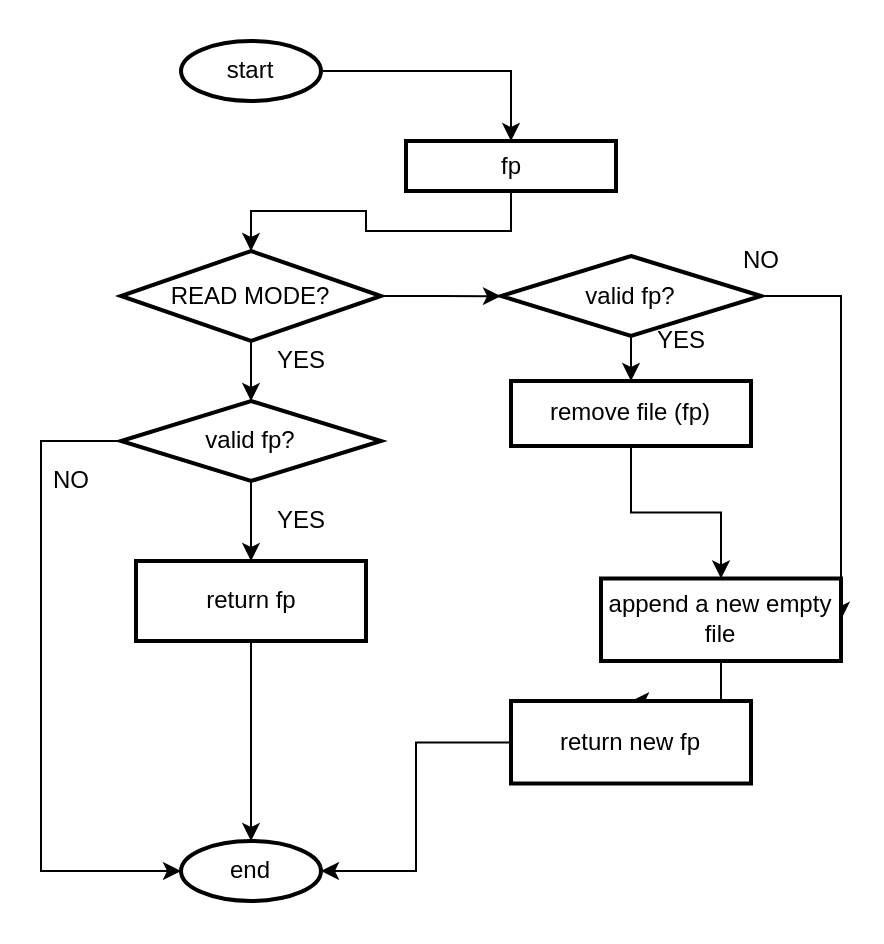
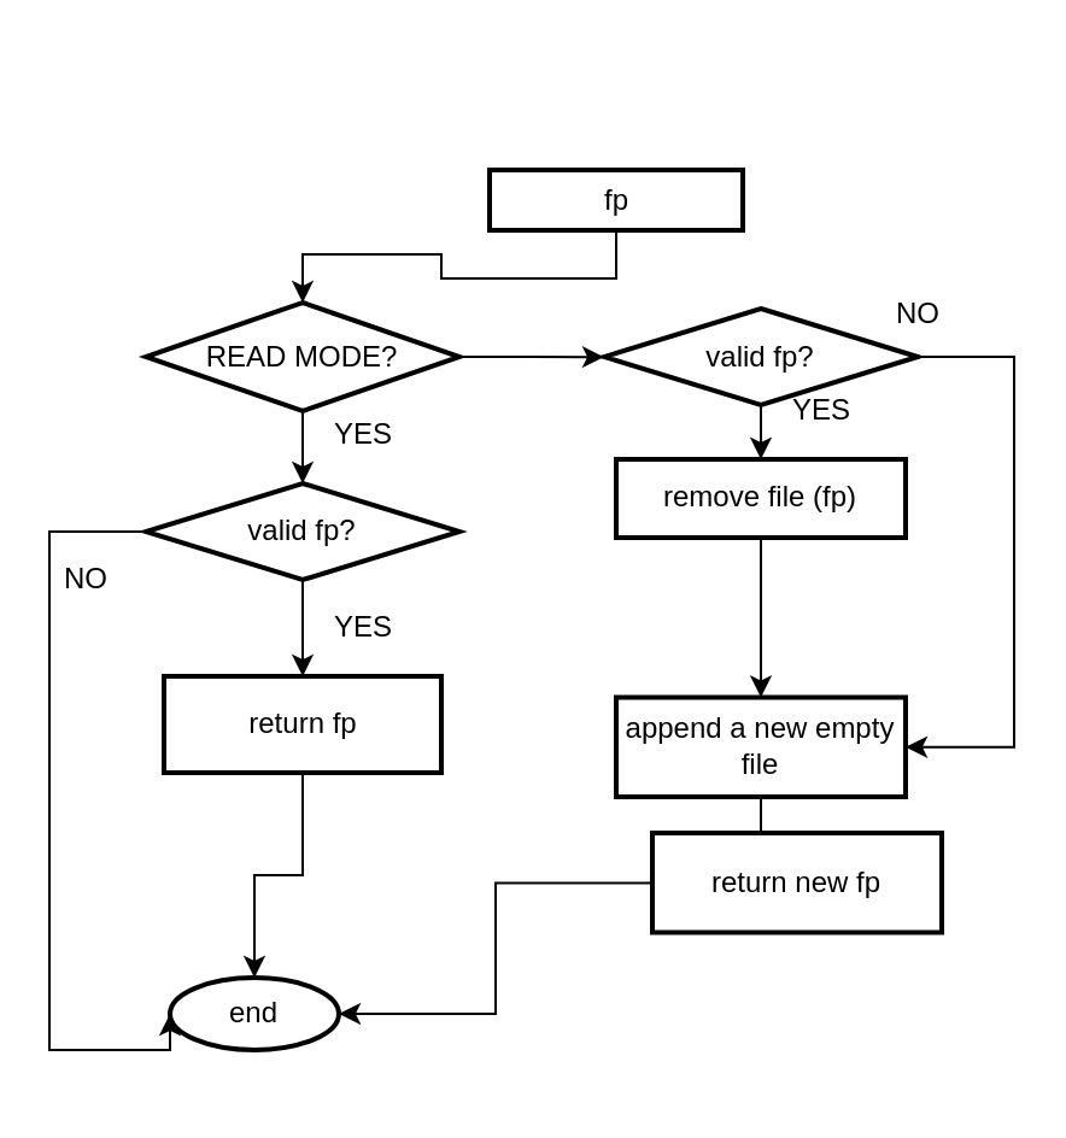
- <mxCell id="3" value="start" style="strokeWidth=2;html=1;shape=mxgraph.flowchart.start_2;whiteSpace=wrap;" vertex="1" parent="1"><mxGeometry x="90" y="20" width="70" height="30" as="geometry" /></mxCell>
- <mxCell id="2" value="" style="edgeStyle=orthogonalEdgeStyle;rounded=0;orthogonalLoop=1;jettySize=auto;html=1;" edge="1" parent="1" source="3" target="10"><mxGeometry relative="1" as="geometry" /></mxCell>
- <mxCell id="24" value="append a new empty file" style="whiteSpace=wrap;html=1;strokeWidth=2;" vertex="1" parent="1"><mxGeometry x="300" y="288.75" width="120" height="41.25" as="geometry" /></mxCell>
+ <mxCell id="24" value="append a new empty file" style="whiteSpace=wrap;html=1;strokeWidth=2;" vertex="1" parent="1"><mxGeometry x="255" y="288.75" width="120" height="41.25" as="geometry" /></mxCell>
- <mxCell id="26" value="return new fp" style="whiteSpace=wrap;html=1;strokeWidth=2;" vertex="1" parent="1"><mxGeometry x="255" y="350" width="120" height="41.25" as="geometry" /></mxCell>
+ <mxCell id="26" value="return new fp" style="whiteSpace=wrap;html=1;strokeWidth=2;" vertex="1" parent="1"><mxGeometry x="270" y="345" width="120" height="41.25" as="geometry" /></mxCell>
- <mxCell id="4" value="end" style="strokeWidth=2;html=1;shape=mxgraph.flowchart.start_2;whiteSpace=wrap;" vertex="1" parent="1"><mxGeometry x="90" y="420" width="70" height="30" as="geometry" /></mxCell>
+ <mxCell id="4" value="end" style="strokeWidth=2;html=1;shape=mxgraph.flowchart.start_2;whiteSpace=wrap;" vertex="1" parent="1"><mxGeometry x="70" y="405" width="70" height="30" as="geometry" /></mxCell>
